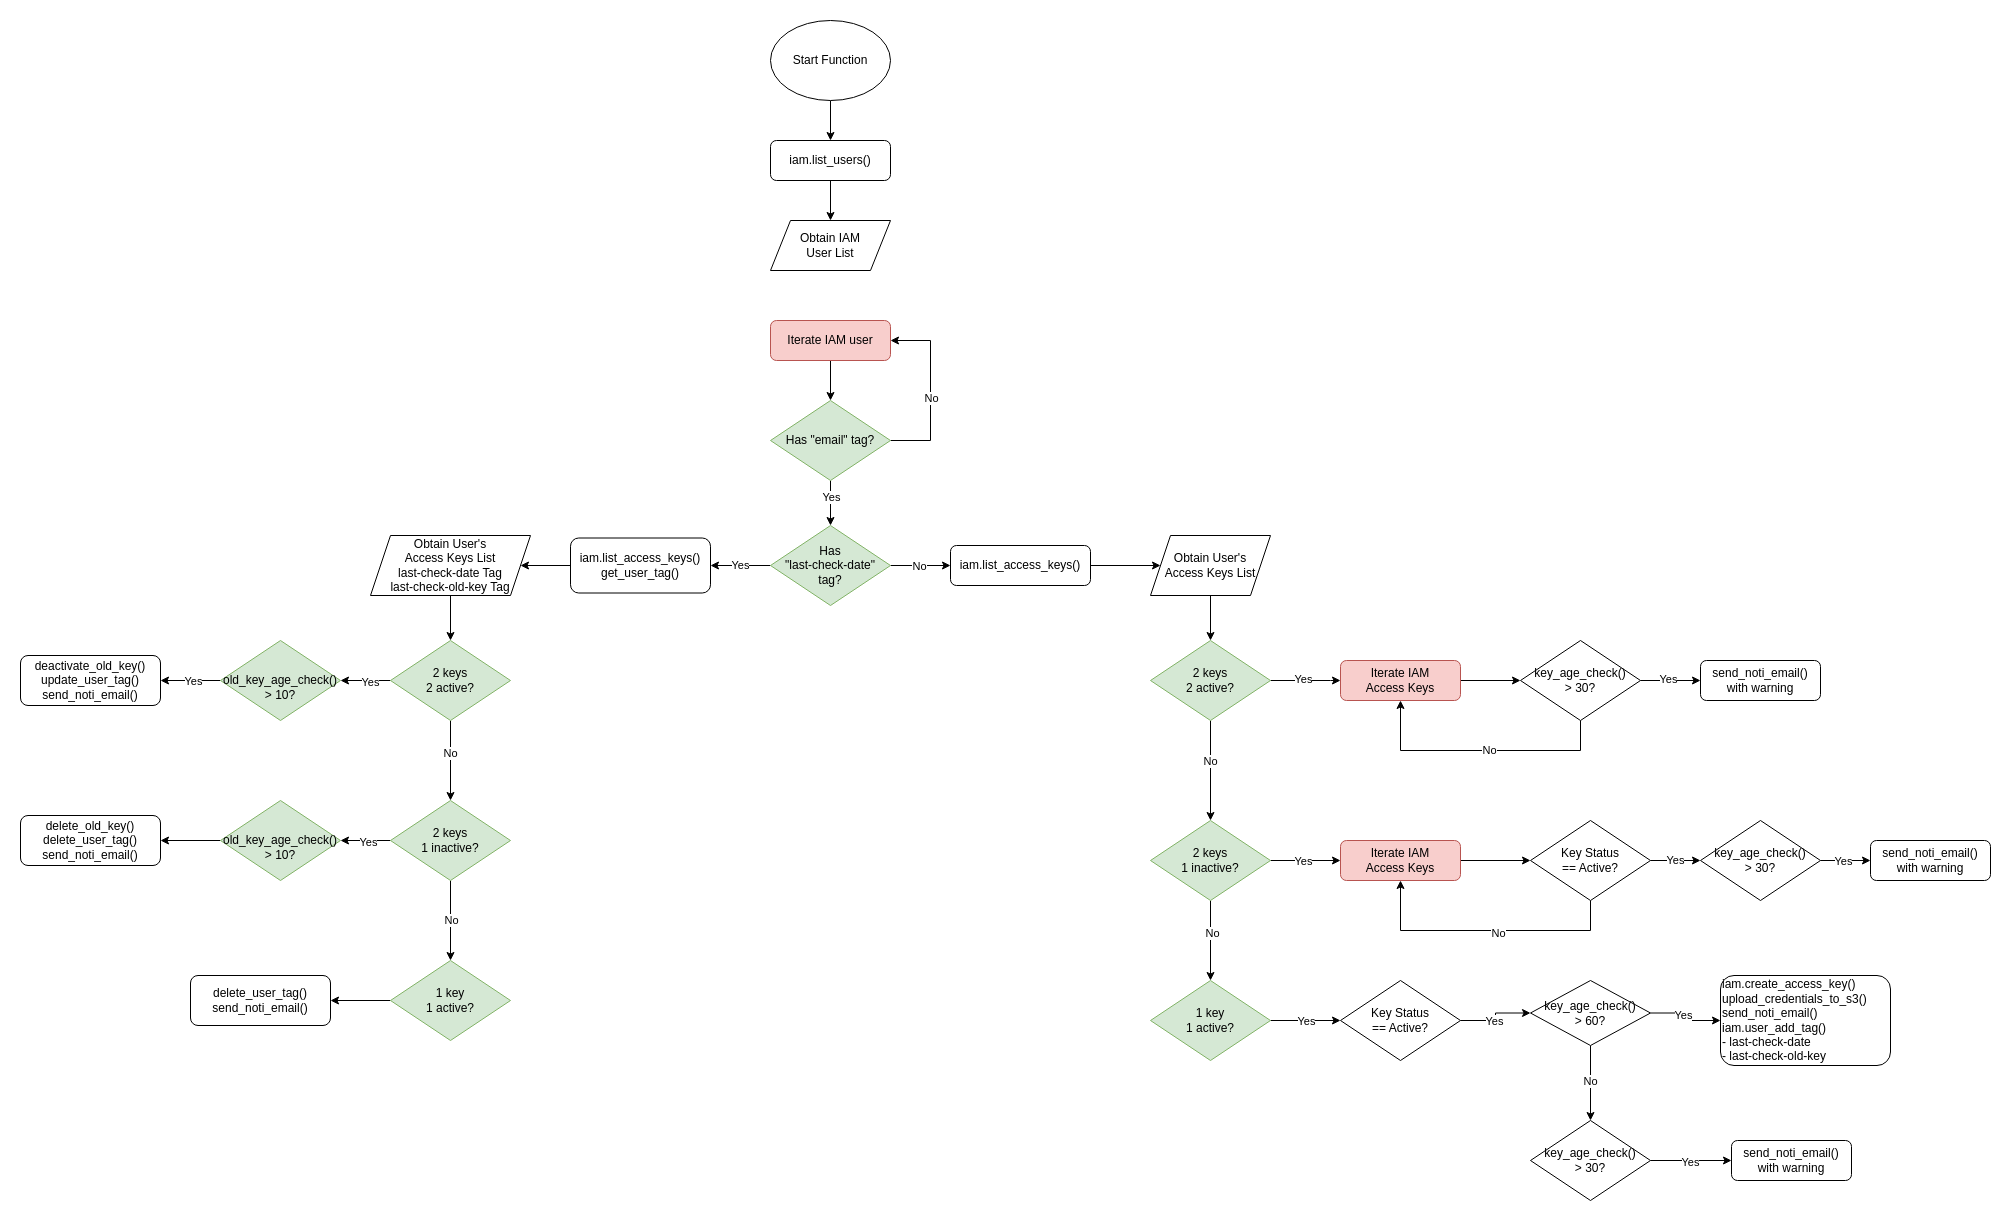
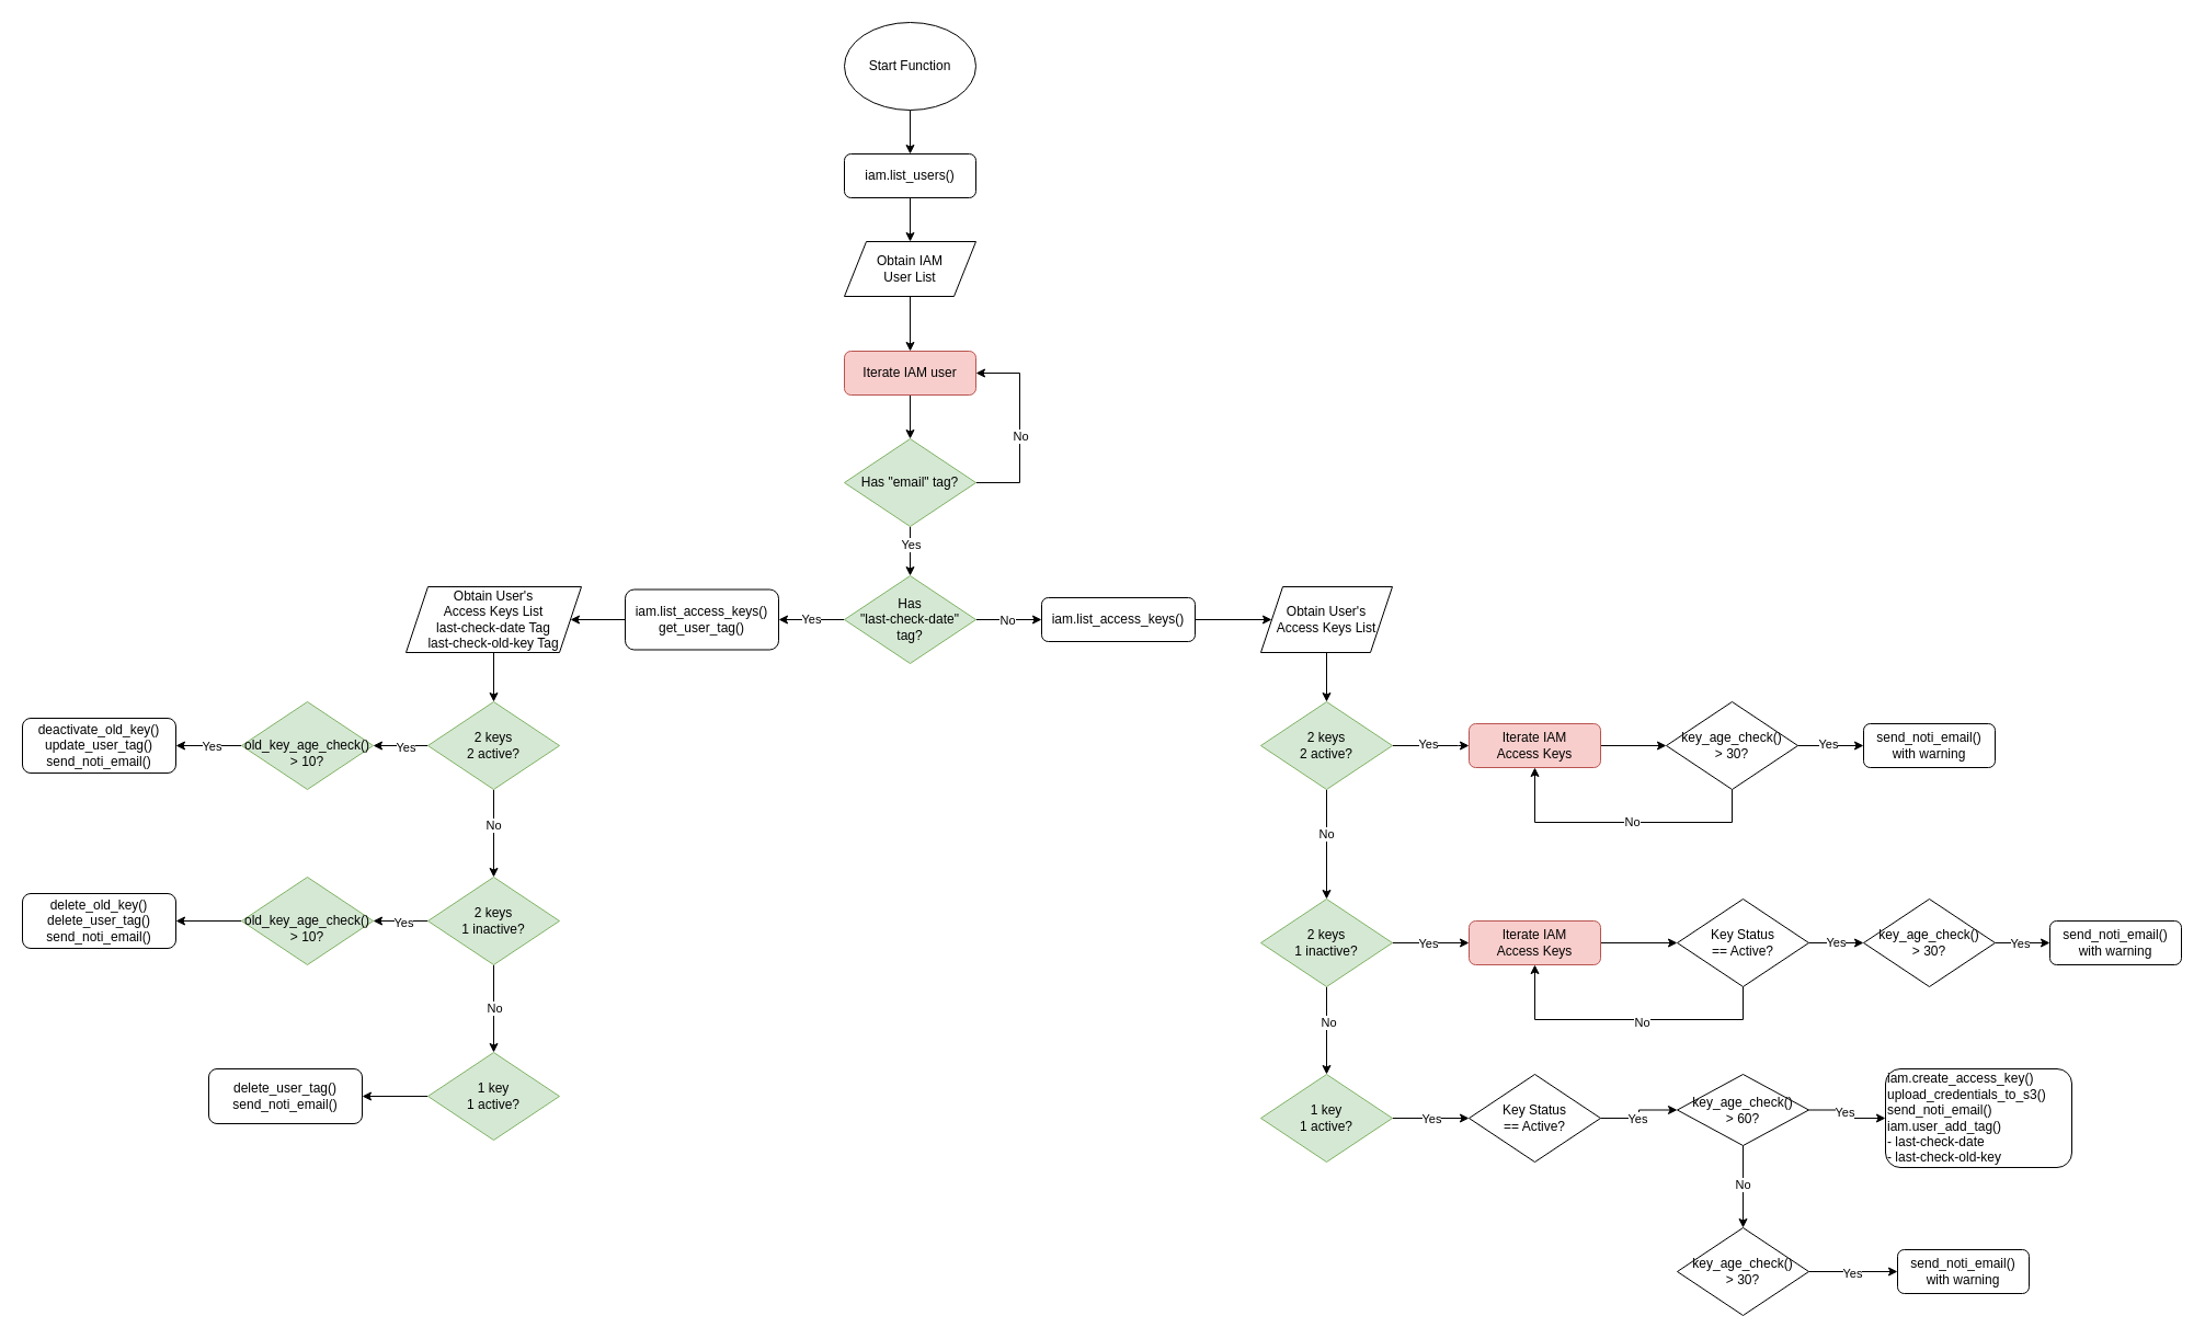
+ <mxCell id="4" style="edgeStyle=orthogonalEdgeStyle;rounded=0;orthogonalLoop=1;jettySize=auto;html=1;entryX=0.5;entryY=0;entryDx=0;entryDy=0;" edge="1" parent="1" source="5" target="9"><mxGeometry relative="1" as="geometry" /></mxCell>
